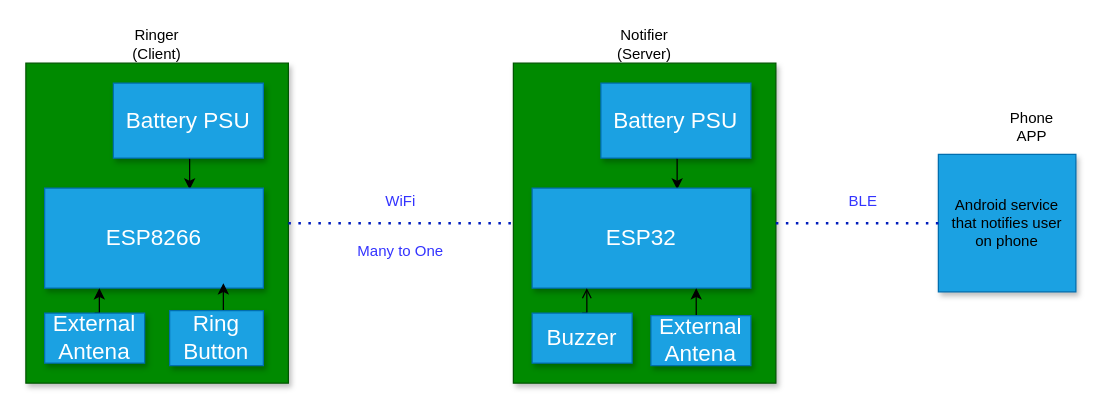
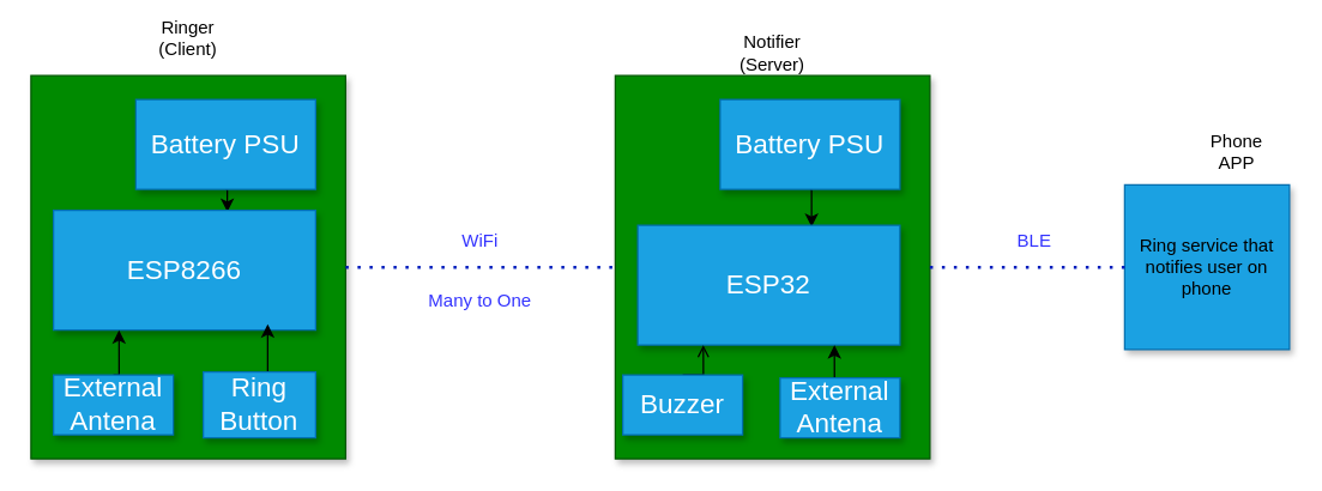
- <mxCell id="5" value="Ringer (Client)" style="text;html=1;strokeColor=none;fillColor=none;align=center;verticalAlign=middle;whiteSpace=wrap;rounded=0;" parent="1" vertex="1"><mxGeometry x="95" y="20" width="60" height="30" as="geometry" /></mxCell>
+ <mxCell id="5" value="Ringer (Client)" style="text;html=1;strokeColor=none;fillColor=none;align=center;verticalAlign=middle;whiteSpace=wrap;rounded=0;" parent="1" vertex="1"><mxGeometry x="95" y="10" width="60" height="30" as="geometry" /></mxCell>
- <mxCell id="25" value="Android service that notifies user on phone" style="text;html=1;strokeColor=none;fillColor=none;align=center;verticalAlign=middle;whiteSpace=wrap;rounded=0;" parent="1" vertex="1"><mxGeometry x="755" y="163" width="100" height="30" as="geometry" /></mxCell>
+ <mxCell id="25" value="Ring service that notifies user on phone" style="text;html=1;strokeColor=none;fillColor=none;align=center;verticalAlign=middle;whiteSpace=wrap;rounded=0;" parent="1" vertex="1"><mxGeometry x="755" y="163" width="100" height="30" as="geometry" /></mxCell>
- <mxCell id="6" value="ESP8266" style="whiteSpace=wrap;html=1;shadow=1;fontSize=18;fillColor=#1ba1e2;strokeColor=#006EAF;fontColor=#ffffff;" parent="1" vertex="1"><mxGeometry x="35" y="150" width="175" height="80" as="geometry" /></mxCell>
+ <mxCell id="6" value="ESP8266" style="whiteSpace=wrap;html=1;shadow=1;fontSize=18;fillColor=#1ba1e2;strokeColor=#006EAF;fontColor=#ffffff;" parent="1" vertex="1"><mxGeometry x="35" y="140" width="175" height="80" as="geometry" /></mxCell>
- <mxCell id="17" value="Buzzer" style="whiteSpace=wrap;html=1;shadow=1;fontSize=18;fillColor=#1ba1e2;strokeColor=#006EAF;fontColor=#ffffff;" parent="1" vertex="1"><mxGeometry x="425" y="250" width="80" height="40" as="geometry" /></mxCell>
+ <mxCell id="17" value="Buzzer" style="whiteSpace=wrap;html=1;shadow=1;fontSize=18;fillColor=#1ba1e2;strokeColor=#006EAF;fontColor=#ffffff;" parent="1" vertex="1"><mxGeometry x="415" y="250" width="80" height="40" as="geometry" /></mxCell>
